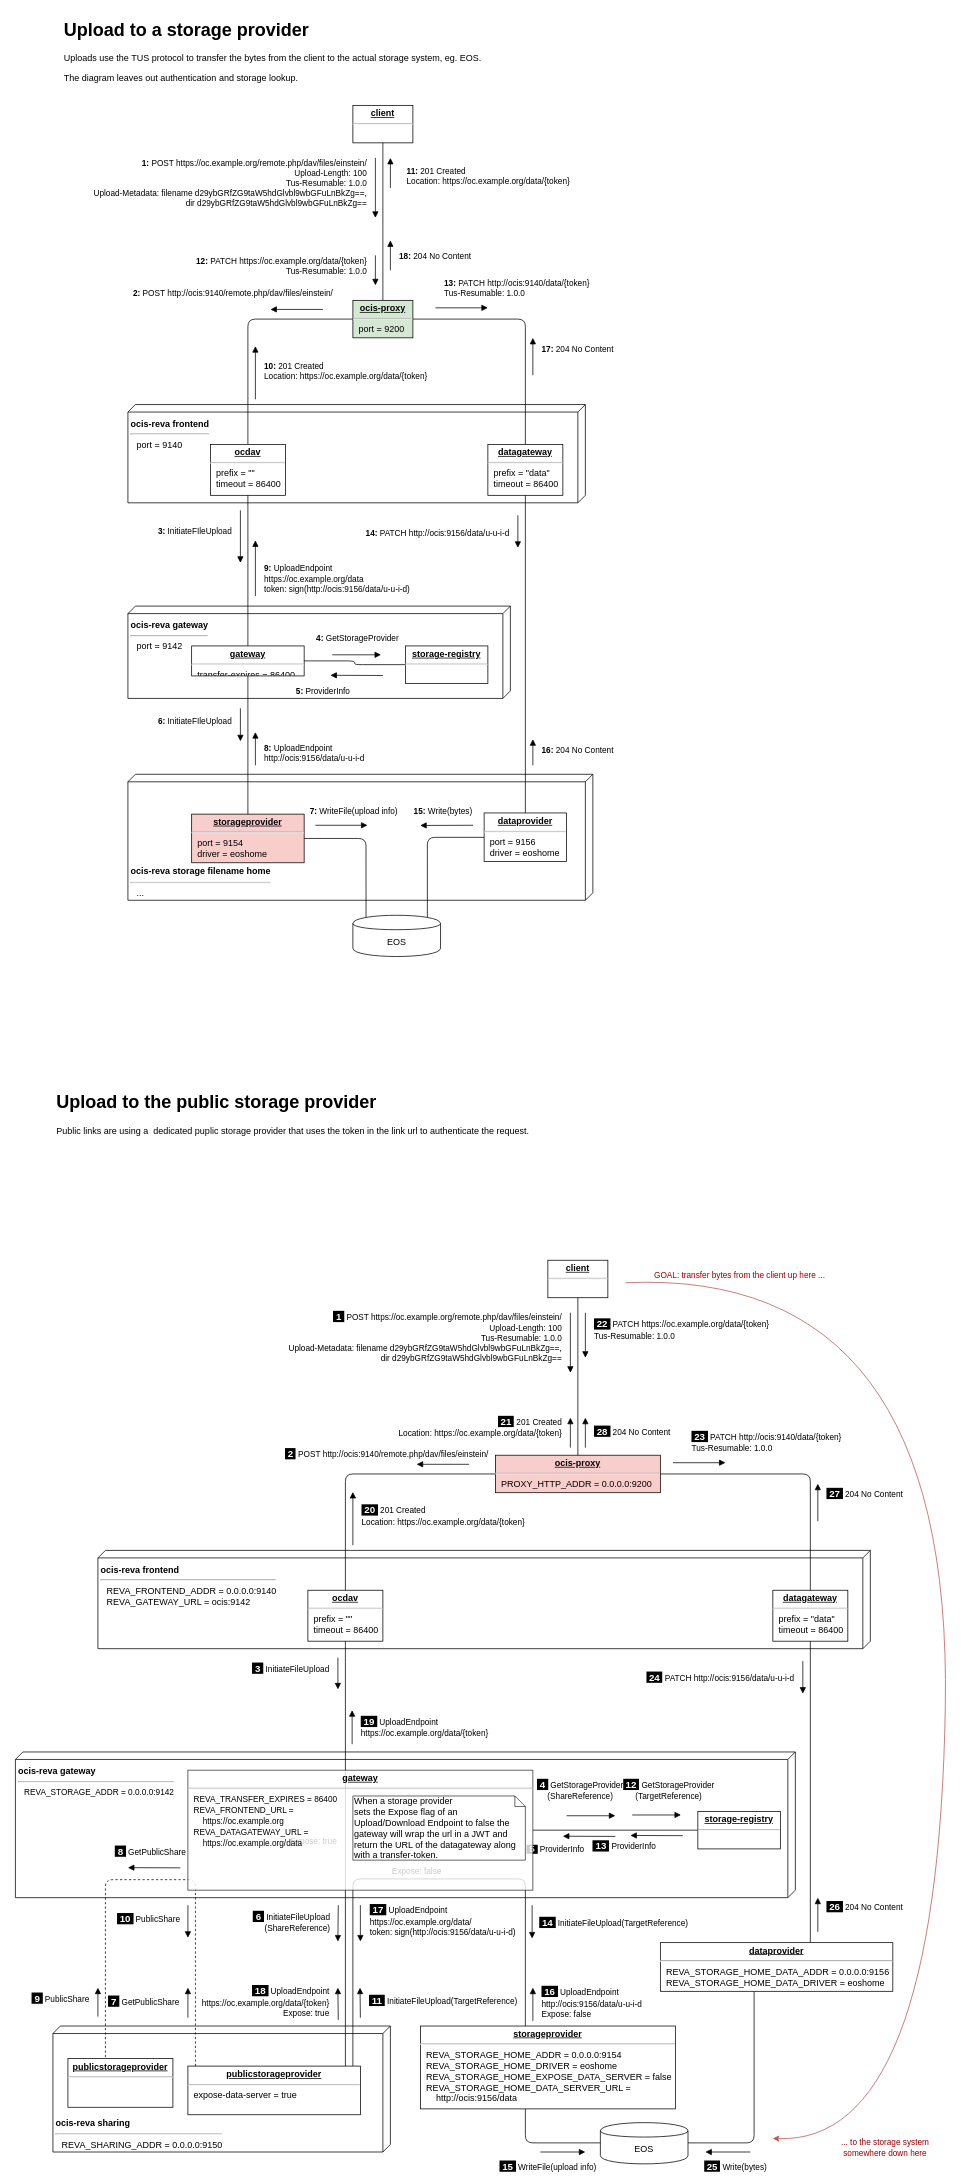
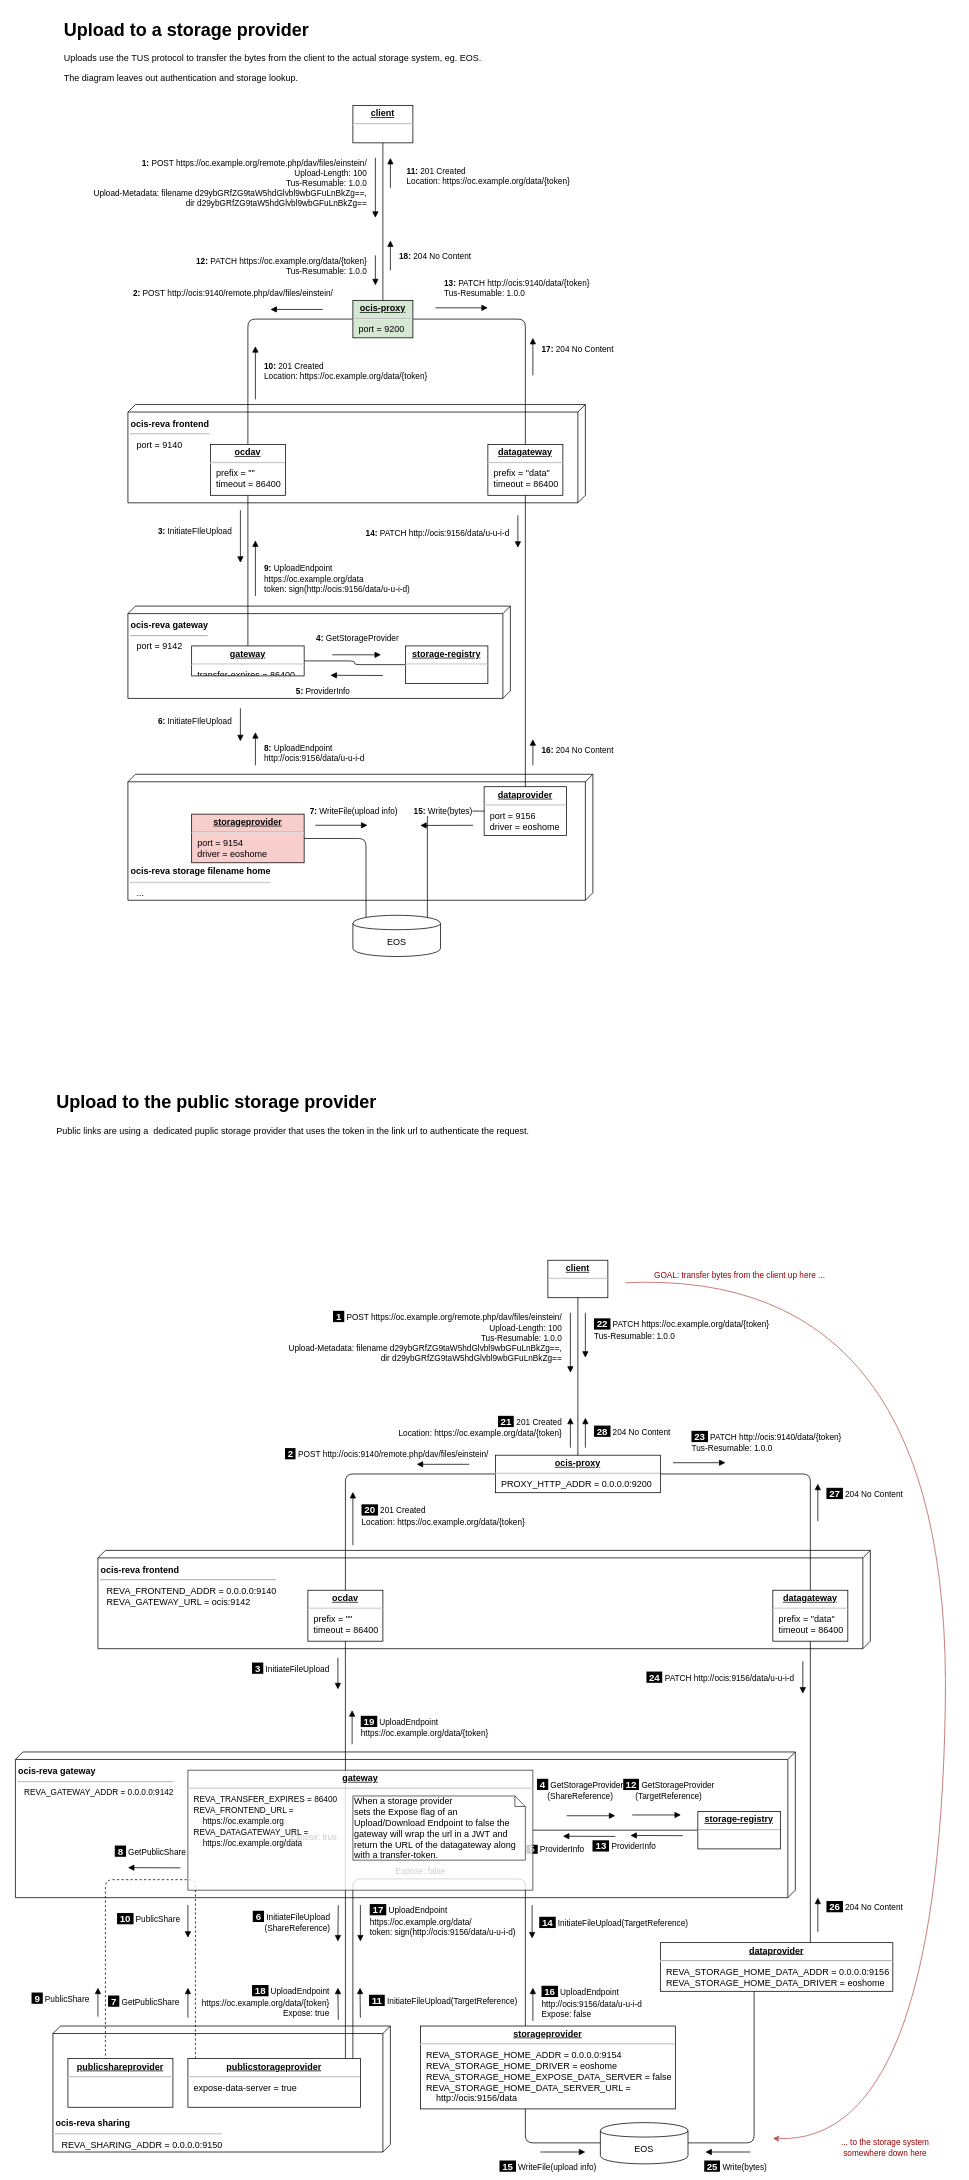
- <mxCell id="25" value="" style="endArrow=none;html=1;edgeStyle=orthogonalEdgeStyle;align=center;" parent="1" source="15" target="23" edge="1"><mxGeometry relative="1" as="geometry"><mxPoint x="340" y="670" as="sourcePoint" /><mxPoint x="340" y="870.84" as="targetPoint" /></mxGeometry></mxCell>
- <mxCell id="24" value="&lt;p style=&quot;margin: 0px ; margin-top: 4px ; text-align: center ; text-decoration: underline&quot;&gt;&lt;b&gt;dataprovider&lt;/b&gt;&lt;/p&gt;&lt;hr&gt;&lt;p style=&quot;margin: 0px ; margin-left: 8px&quot;&gt;port = 9156&lt;/p&gt;&lt;p style=&quot;margin: 0px ; margin-left: 8px&quot;&gt;driver = eoshome&lt;br&gt;&lt;/p&gt;" style="verticalAlign=top;align=left;overflow=fill;fontSize=12;fontFamily=Helvetica;html=1;" parent="1" vertex="1"><mxGeometry x="645" y="1083.56" width="110" height="64.88" as="geometry" /></mxCell>
+ <mxCell id="24" value="&lt;p style=&quot;margin: 0px ; margin-top: 4px ; text-align: center ; text-decoration: underline&quot;&gt;&lt;b&gt;dataprovider&lt;/b&gt;&lt;/p&gt;&lt;hr&gt;&lt;p style=&quot;margin: 0px ; margin-left: 8px&quot;&gt;port = 9156&lt;/p&gt;&lt;p style=&quot;margin: 0px ; margin-left: 8px&quot;&gt;driver = eoshome&lt;br&gt;&lt;/p&gt;" style="verticalAlign=top;align=left;overflow=fill;fontSize=12;fontFamily=Helvetica;html=1;" parent="1" vertex="1"><mxGeometry x="645" y="1048.56" width="110" height="64.88" as="geometry" /></mxCell>
- <mxCell id="45" value="&lt;p style=&quot;margin: 0px ; margin-top: 4px ; text-align: center ; text-decoration: underline&quot;&gt;&lt;b&gt;ocis-proxy&lt;/b&gt;&lt;/p&gt;&lt;hr&gt;&lt;p style=&quot;margin: 0px ; margin-left: 8px&quot;&gt;PROXY_HTTP_ADDR =&amp;nbsp;0.0.0.0:9200&lt;/p&gt;" style="verticalAlign=top;align=left;overflow=fill;fontSize=12;fontFamily=Helvetica;html=1;fillColor=#f8cecc;" parent="1" vertex="1"><mxGeometry x="660" y="1940" width="220" height="50" as="geometry" /></mxCell>
+ <mxCell id="45" value="&lt;p style=&quot;margin: 0px ; margin-top: 4px ; text-align: center ; text-decoration: underline&quot;&gt;&lt;b&gt;ocis-proxy&lt;/b&gt;&lt;/p&gt;&lt;hr&gt;&lt;p style=&quot;margin: 0px ; margin-left: 8px&quot;&gt;PROXY_HTTP_ADDR =&amp;nbsp;0.0.0.0:9200&lt;/p&gt;" style="verticalAlign=top;align=left;overflow=fill;fontSize=12;fontFamily=Helvetica;html=1;" parent="1" vertex="1"><mxGeometry x="660" y="1940" width="220" height="50" as="geometry" /></mxCell>
- <mxCell id="53" value="&lt;p style=&quot;text-align: justify ; margin: 4px 0px 0px&quot;&gt;&lt;b&gt;ocis-reva gateway&lt;/b&gt;&lt;/p&gt;&lt;hr&gt;&lt;p style=&quot;margin: 0px 0px 0px 8px&quot;&gt;&lt;font style=&quot;font-size: 11px&quot;&gt;REVA_STORAGE_ADDR = 0.0.0.0:9142&lt;/font&gt;&lt;/p&gt;" style="verticalAlign=top;align=left;spacingTop=8;spacingLeft=2;spacingRight=12;shape=cube;size=10;direction=south;fontStyle=0;html=1;" parent="1" vertex="1"><mxGeometry x="20" y="2335.72" width="1040" height="194.28" as="geometry" /></mxCell>
+ <mxCell id="53" value="&lt;p style=&quot;text-align: justify ; margin: 4px 0px 0px&quot;&gt;&lt;b&gt;ocis-reva gateway&lt;/b&gt;&lt;/p&gt;&lt;hr&gt;&lt;p style=&quot;margin: 0px 0px 0px 8px&quot;&gt;&lt;font style=&quot;font-size: 11px&quot;&gt;REVA_GATEWAY_ADDR = 0.0.0.0:9142&lt;/font&gt;&lt;/p&gt;" style="verticalAlign=top;align=left;spacingTop=8;spacingLeft=2;spacingRight=12;shape=cube;size=10;direction=south;fontStyle=0;html=1;" parent="1" vertex="1"><mxGeometry x="20" y="2335.72" width="1040" height="194.28" as="geometry" /></mxCell>
- <mxCell id="81" value="&lt;p style=&quot;margin: 0px ; margin-top: 4px ; text-align: center ; text-decoration: underline&quot;&gt;&lt;b&gt;publicstorageprovider&lt;/b&gt;&lt;/p&gt;&lt;hr&gt;&lt;p style=&quot;margin: 0px ; margin-left: 8px&quot;&gt;&lt;br&gt;&lt;/p&gt;" style="verticalAlign=top;align=left;overflow=fill;fontSize=12;fontFamily=Helvetica;html=1;" parent="1" vertex="1"><mxGeometry x="90" y="2744.61" width="140" height="64.88" as="geometry" /></mxCell>
+ <mxCell id="81" value="&lt;p style=&quot;margin: 0px ; margin-top: 4px ; text-align: center ; text-decoration: underline&quot;&gt;&lt;b&gt;publicshareprovider&lt;/b&gt;&lt;/p&gt;&lt;hr&gt;&lt;p style=&quot;margin: 0px ; margin-left: 8px&quot;&gt;&lt;br&gt;&lt;/p&gt;" style="verticalAlign=top;align=left;overflow=fill;fontSize=12;fontFamily=Helvetica;html=1;" parent="1" vertex="1"><mxGeometry x="90" y="2744.61" width="140" height="64.88" as="geometry" /></mxCell>
- <mxCell id="80" value="&lt;p style=&quot;margin: 0px ; margin-top: 4px ; text-align: center ; text-decoration: underline&quot;&gt;&lt;b&gt;publicstorageprovider&lt;/b&gt;&lt;/p&gt;&lt;hr&gt;&lt;p style=&quot;margin: 0px ; margin-left: 8px&quot;&gt;expose-data-server = true&lt;br&gt;&lt;/p&gt;" style="verticalAlign=top;align=left;overflow=fill;fontSize=12;fontFamily=Helvetica;html=1;" parent="1" vertex="1"><mxGeometry x="250" y="2754.61" width="230" height="64.88" as="geometry" /></mxCell>
+ <mxCell id="80" value="&lt;p style=&quot;margin: 0px ; margin-top: 4px ; text-align: center ; text-decoration: underline&quot;&gt;&lt;b&gt;publicstorageprovider&lt;/b&gt;&lt;/p&gt;&lt;hr&gt;&lt;p style=&quot;margin: 0px ; margin-left: 8px&quot;&gt;expose-data-server = true&lt;br&gt;&lt;/p&gt;" style="verticalAlign=top;align=left;overflow=fill;fontSize=12;fontFamily=Helvetica;html=1;" parent="1" vertex="1"><mxGeometry x="250" y="2744.61" width="230" height="64.88" as="geometry" /></mxCell>
